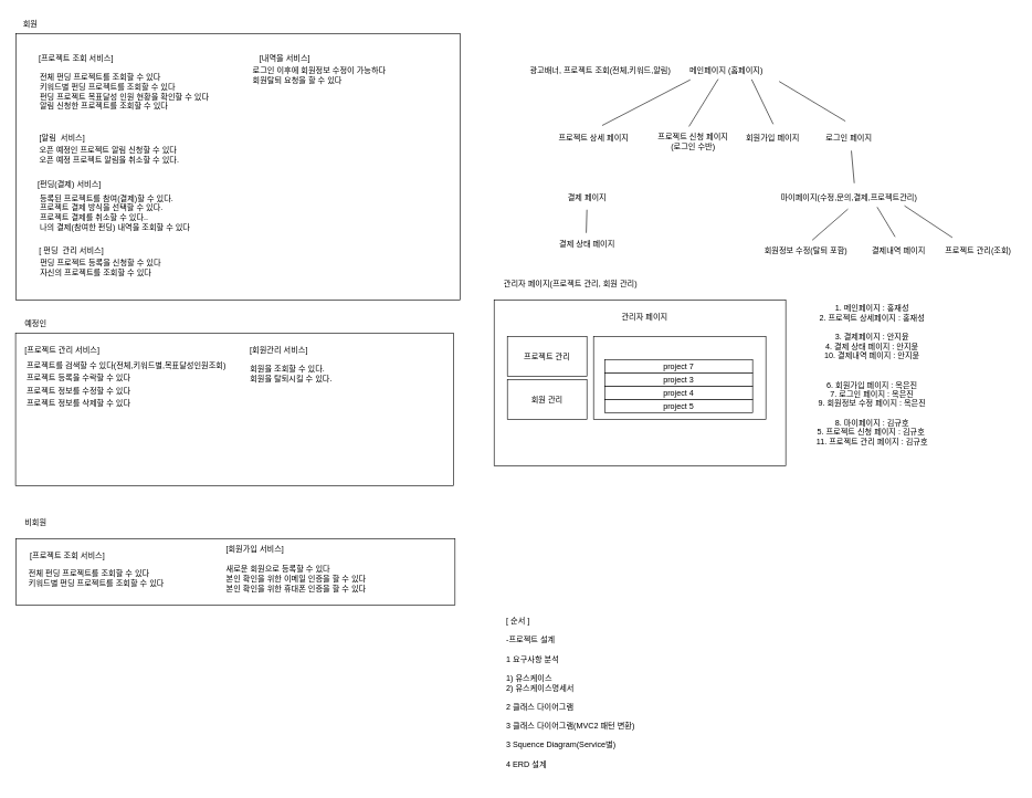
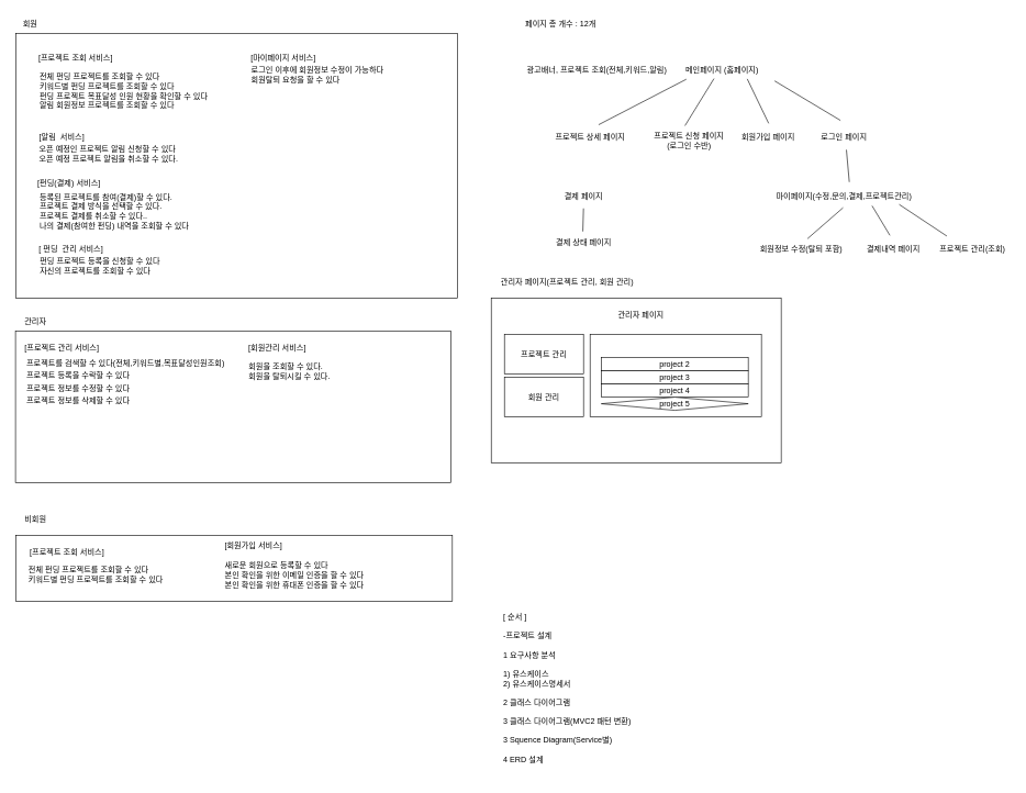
+ <mxCell id="60" value="페이지 총 개수 : 12개" style="text;html=1;align=center;verticalAlign=middle;resizable=0;points=[];autosize=1;strokeColor=none;fillColor=none;" vertex="1" parent="1"><mxGeometry x="785" y="20" width="130" height="30" as="geometry" /></mxCell>
- <mxCell id="25" value="[내역을 서비스]" style="text;html=1;align=center;verticalAlign=middle;resizable=0;points=[];autosize=1;strokeColor=none;fillColor=none;" vertex="1" parent="1"><mxGeometry x="369" y="72" width="120" height="30" as="geometry" /></mxCell>
+ <mxCell id="25" value="[마이페이지 서비스]" style="text;html=1;align=center;verticalAlign=middle;resizable=0;points=[];autosize=1;strokeColor=none;fillColor=none;" vertex="1" parent="1"><mxGeometry x="369" y="72" width="120" height="30" as="geometry" /></mxCell>
- <mxCell id="12" value="전체 펀딩 프로젝트를 조회할 수 있다&lt;div&gt;키워드별 펀딩 프로젝트를 조회할 수 있다&lt;/div&gt;&lt;div&gt;&lt;span style=&quot;background-color: initial;&quot;&gt;펀딩 프로젝트 목표달성 인원 현황을 확인할 수 있다&lt;/span&gt;&lt;br&gt;&lt;/div&gt;&lt;div&gt;알림 신청한 프로젝트를 조회할 수 있다&lt;/div&gt;" style="text;html=1;align=left;verticalAlign=middle;resizable=0;points=[];autosize=1;strokeColor=none;fillColor=none;" parent="1" vertex="1"><mxGeometry x="58" y="102" width="260" height="70" as="geometry" /></mxCell>
+ <mxCell id="12" value="전체 펀딩 프로젝트를 조회할 수 있다&lt;div&gt;키워드별 펀딩 프로젝트를 조회할 수 있다&lt;/div&gt;&lt;div&gt;&lt;span style=&quot;background-color: initial;&quot;&gt;펀딩 프로젝트 목표달성 인원 현황을 확인할 수 있다&lt;/span&gt;&lt;br&gt;&lt;/div&gt;&lt;div&gt;알림 회원정보 프로젝트를 조회할 수 있다&lt;/div&gt;" style="text;html=1;align=left;verticalAlign=middle;resizable=0;points=[];autosize=1;strokeColor=none;fillColor=none;" parent="1" vertex="1"><mxGeometry x="58" y="102" width="260" height="70" as="geometry" /></mxCell>
- <mxCell id="5" value="예정인" style="text;html=1;align=center;verticalAlign=middle;resizable=0;points=[];autosize=1;strokeColor=none;fillColor=none;" parent="1" vertex="1"><mxGeometry x="23" y="472" width="60" height="30" as="geometry" /></mxCell>
+ <mxCell id="5" value="관리자" style="text;html=1;align=center;verticalAlign=middle;resizable=0;points=[];autosize=1;strokeColor=none;fillColor=none;" parent="1" vertex="1"><mxGeometry x="23" y="472" width="60" height="30" as="geometry" /></mxCell>
- <mxCell id="55" value="project 7" style="rounded=0;whiteSpace=wrap;html=1;" vertex="1" parent="1"><mxGeometry x="912" y="542" width="223" height="20" as="geometry" /></mxCell>
+ <mxCell id="55" value="project 2" style="rounded=0;whiteSpace=wrap;html=1;" vertex="1" parent="1"><mxGeometry x="912" y="542" width="223" height="20" as="geometry" /></mxCell>
- <mxCell id="61" value="1. 메인페이지 : 홍재성&lt;div&gt;&lt;div&gt;2. 프로젝트 상세페이지 : 홍재성&lt;/div&gt;&lt;div&gt;&amp;nbsp;&lt;/div&gt;&lt;div&gt;3. 결제페이지 : 안지윤&lt;/div&gt;&lt;div&gt;4. 결제 상태 페이지 : 안지윤&lt;/div&gt;&lt;div&gt;10. 결제내역 페이지 : 안지윤&lt;br&gt;&lt;/div&gt;&lt;div&gt;&lt;br&gt;&lt;/div&gt;&lt;div&gt;&lt;br&gt;&lt;/div&gt;&lt;div&gt;6. 회원가입 페이지 : 옥은진&lt;/div&gt;&lt;div&gt;7. 로그인 페이지 : 옥은진&lt;/div&gt;&lt;div&gt;9. 회원정보 수정 페이지 : 옥은진&lt;br&gt;&lt;/div&gt;&lt;div&gt;&lt;br&gt;&lt;/div&gt;&lt;div&gt;8. 마이페이지 : 김규호&lt;/div&gt;&lt;div&gt;&lt;div&gt;5. 프로젝트 신청 페이지 : 김규호&amp;nbsp;&lt;/div&gt;&lt;/div&gt;&lt;div&gt;11. 프로젝트 관리 페이지 : 김규호&lt;/div&gt;&lt;div&gt;&lt;br&gt;&lt;/div&gt;&lt;/div&gt;" style="text;html=1;align=center;verticalAlign=middle;resizable=0;points=[];autosize=1;strokeColor=none;fillColor=none;" vertex="1" parent="1"><mxGeometry x="1225" y="452" width="180" height="240" as="geometry" /></mxCell>
- <mxCell id="58" value="project 5" style="rounded=0;whiteSpace=wrap;html=1;" vertex="1" parent="1"><mxGeometry x="912" y="602" width="223" height="20" as="geometry" /></mxCell>
+ <mxCell id="58" value="project 5" style="rhombus;whiteSpace=wrap;html=1;" vertex="1" parent="1"><mxGeometry x="912" y="602" width="223" height="20" as="geometry" /></mxCell>
